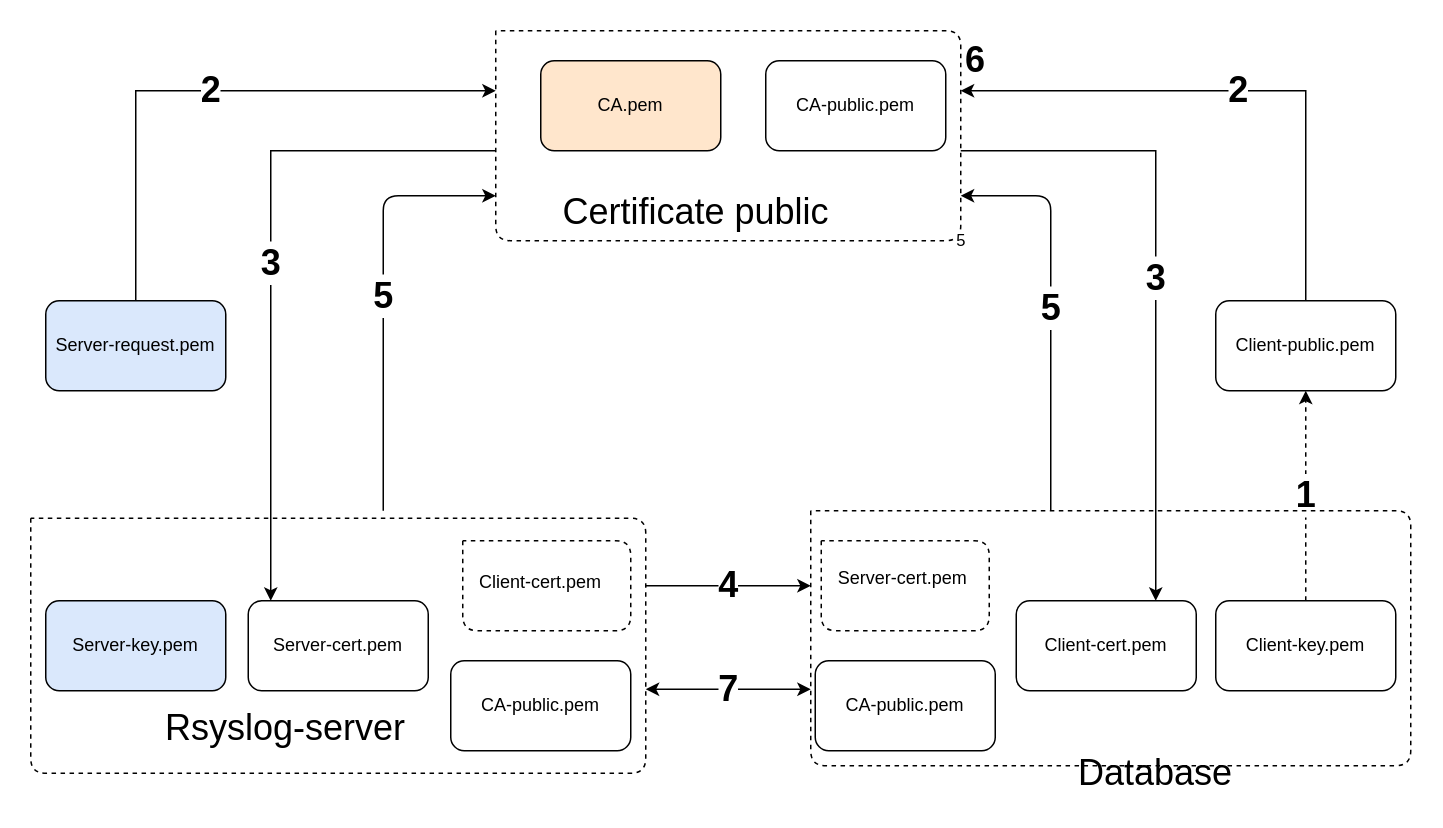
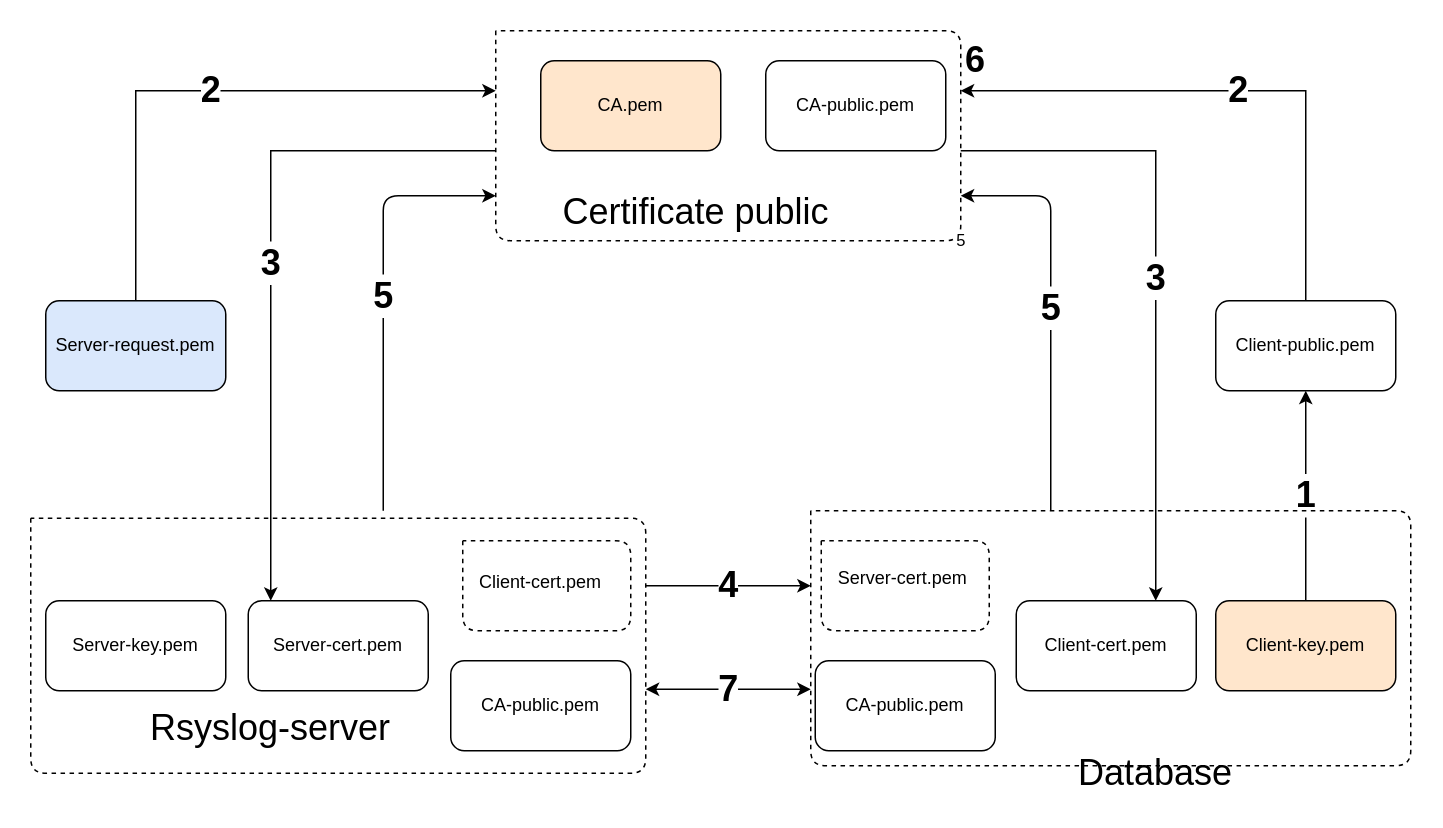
- <mxCell id="11" value="1" style="edgeStyle=orthogonalEdgeStyle;rounded=0;orthogonalLoop=1;jettySize=auto;html=1;fontStyle=1;fontSize=24;dashed=1;" edge="1" parent="1" source="12" target="10"><mxGeometry relative="1" as="geometry" /></mxCell>
+ <mxCell id="11" value="1" style="edgeStyle=orthogonalEdgeStyle;rounded=0;orthogonalLoop=1;jettySize=auto;html=1;fontStyle=1;fontSize=24;" edge="1" parent="1" source="12" target="10"><mxGeometry relative="1" as="geometry" /></mxCell>
- <mxCell id="2" value="Server-key.pem" style="rounded=1;whiteSpace=wrap;html=1;fillColor=#dae8fc;" vertex="1" parent="1"><mxGeometry x="30" y="400" width="120" height="60" as="geometry" /></mxCell>
+ <mxCell id="2" value="Server-key.pem" style="rounded=1;whiteSpace=wrap;html=1;" vertex="1" parent="1"><mxGeometry x="30" y="400" width="120" height="60" as="geometry" /></mxCell>
- <mxCell id="12" value="Client-key.pem" style="rounded=1;whiteSpace=wrap;html=1;" vertex="1" parent="1"><mxGeometry x="810" y="400" width="120" height="60" as="geometry" /></mxCell>
+ <mxCell id="12" value="Client-key.pem" style="rounded=1;whiteSpace=wrap;html=1;fillColor=#ffe6cc;" vertex="1" parent="1"><mxGeometry x="810" y="400" width="120" height="60" as="geometry" /></mxCell>
- <mxCell id="21" value="Rsyslog-server" style="text;html=1;strokeColor=none;fillColor=none;align=center;verticalAlign=middle;whiteSpace=wrap;rounded=0;fontSize=24;" vertex="1" parent="1"><mxGeometry x="100" y="470" width="180" height="30" as="geometry" /></mxCell>
+ <mxCell id="21" value="Rsyslog-server" style="text;html=1;strokeColor=none;fillColor=none;align=center;verticalAlign=middle;whiteSpace=wrap;rounded=0;fontSize=24;" vertex="1" parent="1"><mxGeometry x="90" y="470" width="180" height="30" as="geometry" /></mxCell>
